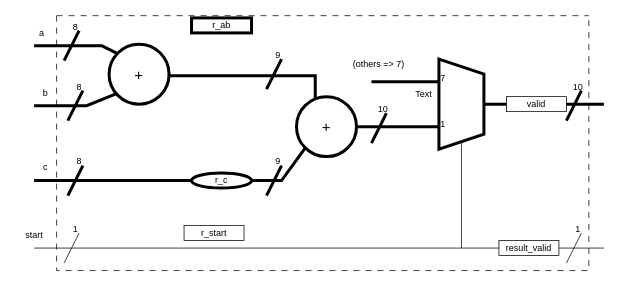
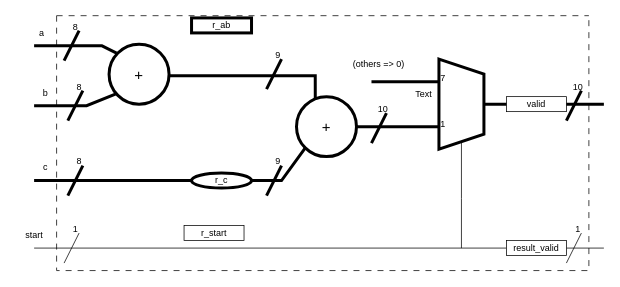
- <mxCell id="46" value="(others =&amp;gt; 7)" style="text;html=1;align=center;verticalAlign=middle;whiteSpace=wrap;rounded=0;" vertex="1" parent="1"><mxGeometry x="455" y="70" width="100" height="30" as="geometry" /></mxCell>
+ <mxCell id="46" value="(others =&amp;gt; 0)" style="text;html=1;align=center;verticalAlign=middle;whiteSpace=wrap;rounded=0;" vertex="1" parent="1"><mxGeometry x="455" y="70" width="100" height="30" as="geometry" /></mxCell>
- <mxCell id="47" value="result_valid" style="whiteSpace=wrap;html=1;strokeWidth=1;" vertex="1" parent="1"><mxGeometry x="665" y="320" width="80" height="20" as="geometry" /></mxCell>
+ <mxCell id="47" value="result_valid" style="whiteSpace=wrap;html=1;strokeWidth=1;" vertex="1" parent="1"><mxGeometry x="675" y="320" width="80" height="20" as="geometry" /></mxCell>
